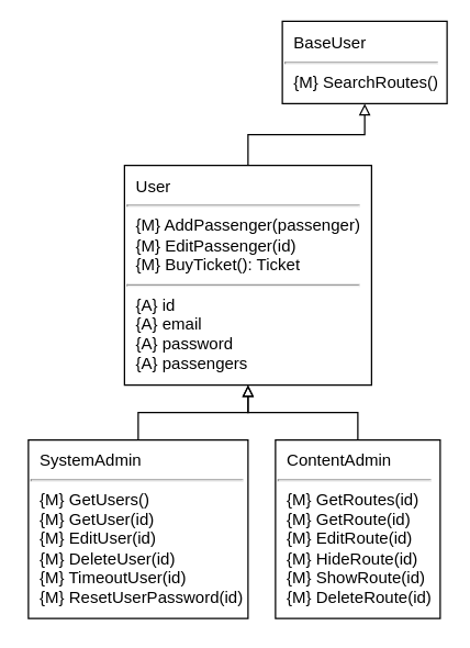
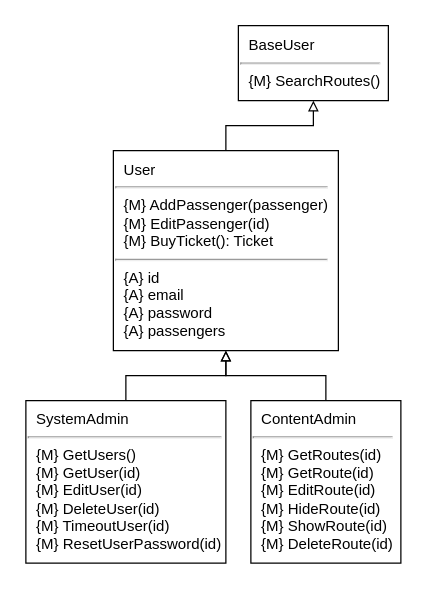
- <mxCell id="8" value="&lt;div style=&quot;&quot;&gt;&lt;div&gt;&amp;nbsp; BaseUser&lt;/div&gt;&lt;div&gt;&lt;hr&gt;&lt;/div&gt;&lt;div&gt;&amp;nbsp; {M}&amp;nbsp;SearchRoutes()&lt;/div&gt;&lt;/div&gt;" style="rounded=0;whiteSpace=wrap;html=1;align=left;" parent="1" vertex="1"><mxGeometry x="205" y="15" width="120" height="60" as="geometry" /></mxCell>
+ <mxCell id="8" value="&lt;div style=&quot;&quot;&gt;&lt;div&gt;&amp;nbsp; BaseUser&lt;/div&gt;&lt;div&gt;&lt;hr&gt;&lt;/div&gt;&lt;div&gt;&amp;nbsp; {M}&amp;nbsp;SearchRoutes()&lt;/div&gt;&lt;/div&gt;" style="rounded=0;whiteSpace=wrap;html=1;align=left;" parent="1" vertex="1"><mxGeometry x="190" y="20" width="120" height="60" as="geometry" /></mxCell>
